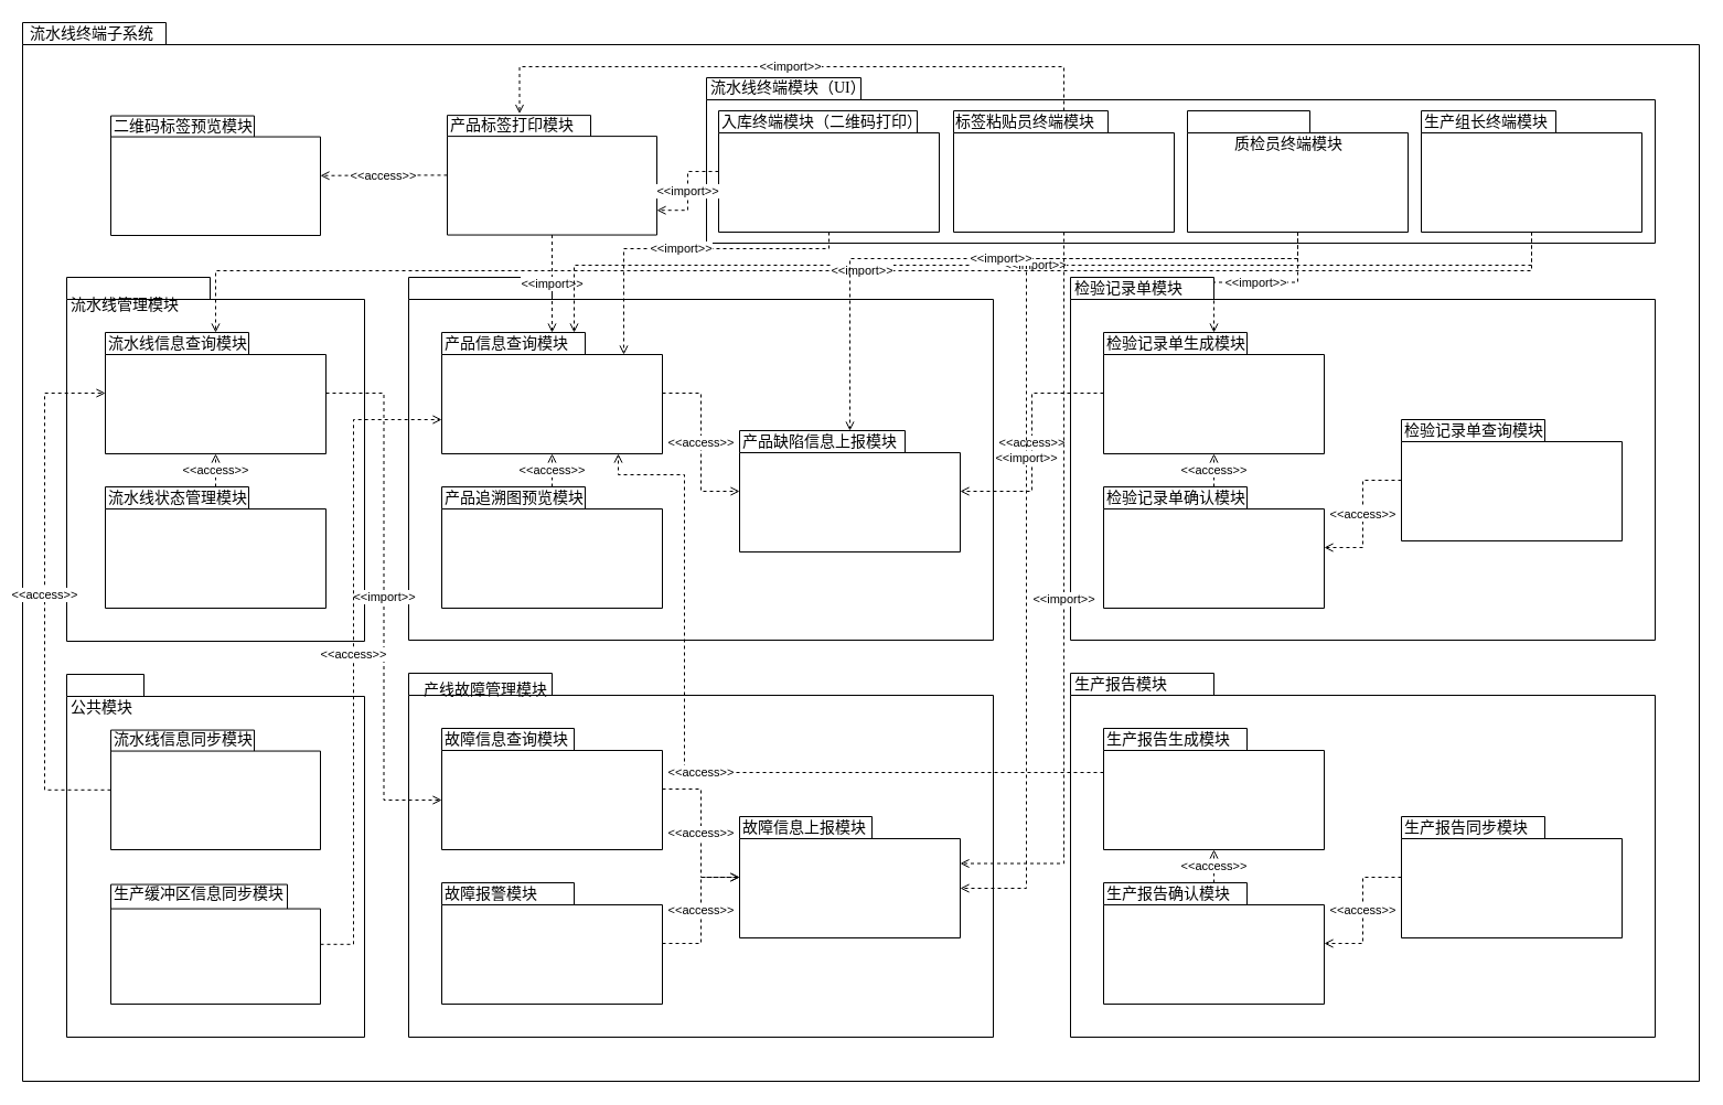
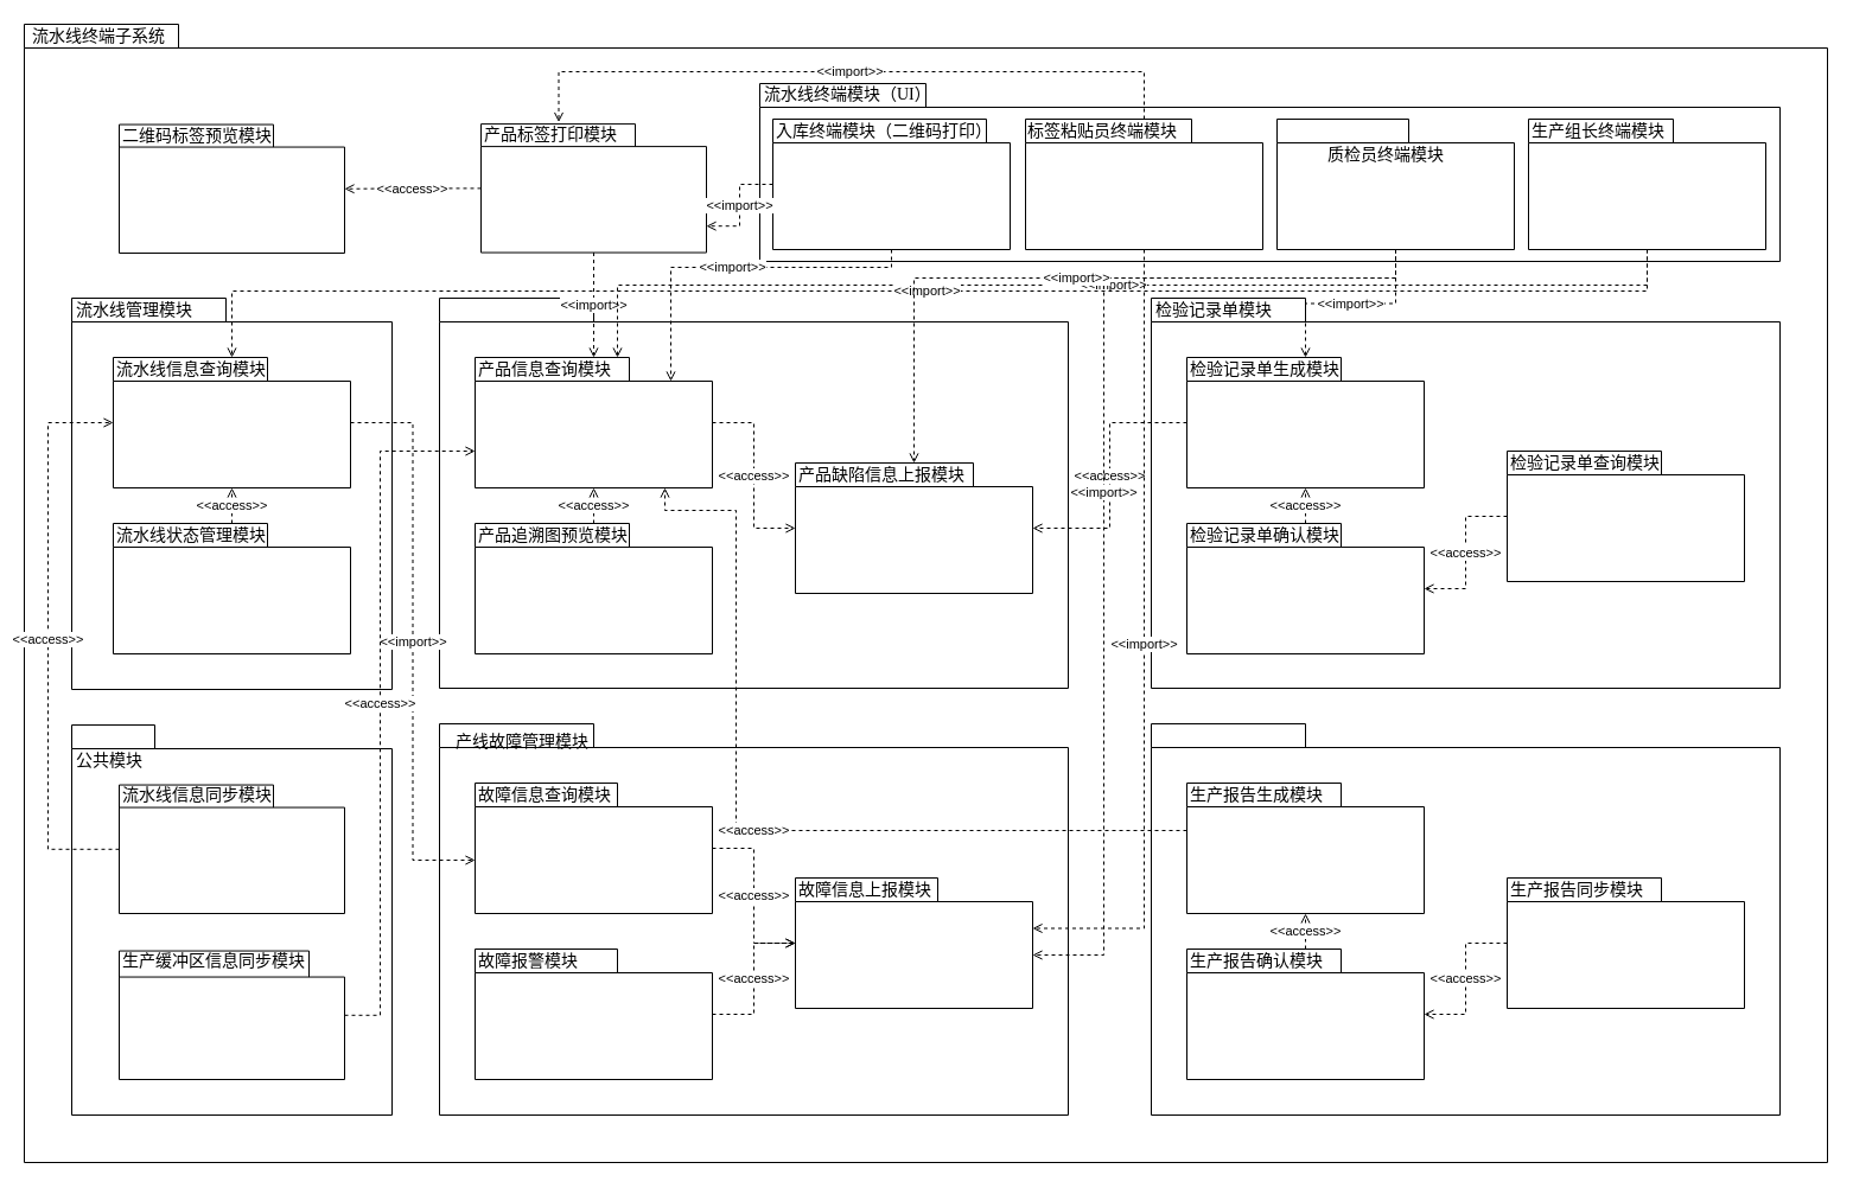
- <mxCell id="8" value="&lt;span style=&quot;font-size: 14px;&quot;&gt;流水线管理模块&lt;/span&gt;" style="text;html=1;align=left;verticalAlign=top;spacingTop=-4;fontSize=10;fontFamily=Verdana" parent="6" vertex="1"><mxGeometry x="2" y="15" width="159" height="25.385" as="geometry" /></mxCell>
+ <mxCell id="8" value="&lt;span style=&quot;font-size: 14px;&quot;&gt;流水线管理模块&lt;/span&gt;" style="text;html=1;align=left;verticalAlign=top;spacingTop=-4;fontSize=10;fontFamily=Verdana" parent="6" vertex="1"><mxGeometry x="2" width="159" height="25.385" as="geometry" /></mxCell>
- <mxCell id="72" value="&lt;span style=&quot;font-size: 14px;&quot;&gt;生产报告模块&lt;/span&gt;" style="text;html=1;align=left;verticalAlign=top;spacingTop=-4;fontSize=10;fontFamily=Verdana" parent="1" vertex="1"><mxGeometry x="971.926" y="610" width="153.111" height="31.538" as="geometry" /></mxCell>
